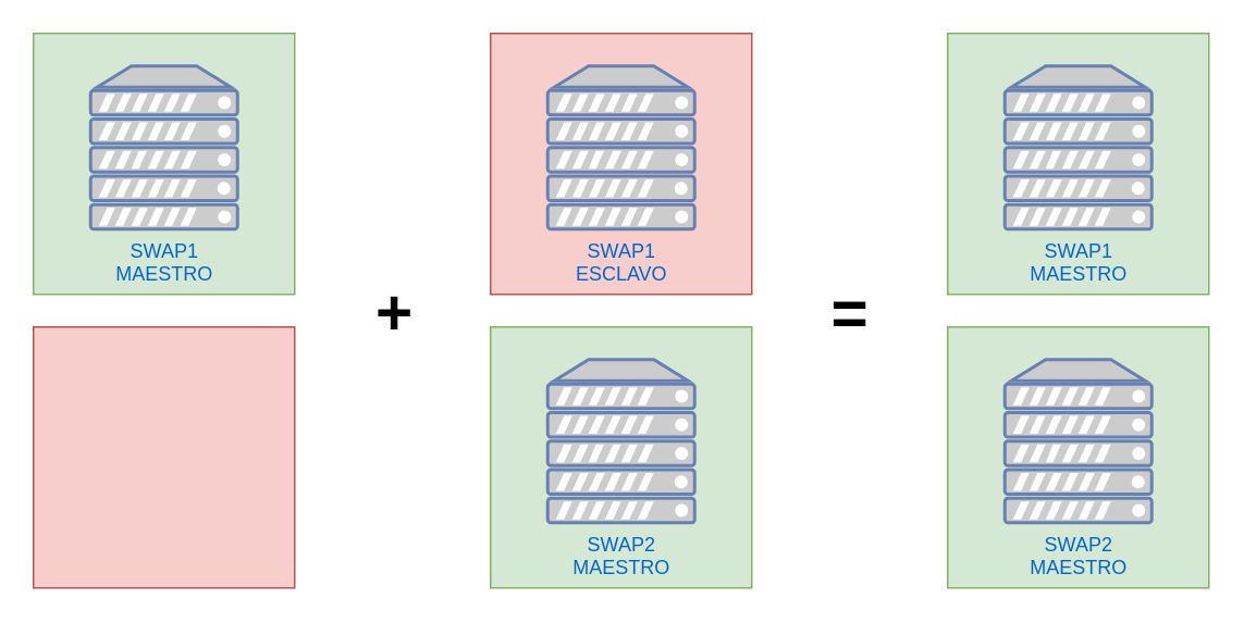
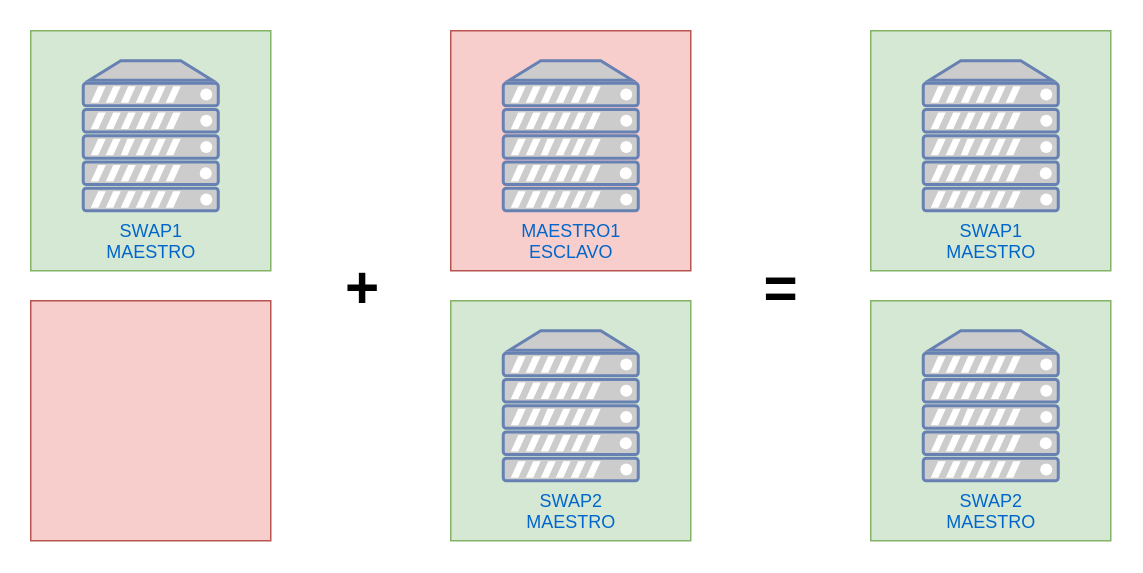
- <mxCell id="9" value="SWAP1&lt;br&gt;ESCLAVO&lt;br&gt;" style="fontColor=#0066CC;verticalAlign=top;verticalLabelPosition=bottom;labelPosition=center;align=center;html=1;outlineConnect=0;fillColor=#CCCCCC;strokeColor=#6881B3;gradientColor=none;gradientDirection=north;strokeWidth=2;shape=mxgraph.networks.server;" vertex="1" parent="1"><mxGeometry x="335" y="40" width="90" height="100" as="geometry" /></mxCell>
+ <mxCell id="9" value="MAESTRO1&lt;br&gt;ESCLAVO&lt;br&gt;" style="fontColor=#0066CC;verticalAlign=top;verticalLabelPosition=bottom;labelPosition=center;align=center;html=1;outlineConnect=0;fillColor=#CCCCCC;strokeColor=#6881B3;gradientColor=none;gradientDirection=north;strokeWidth=2;shape=mxgraph.networks.server;" vertex="1" parent="1"><mxGeometry x="335" y="40" width="90" height="100" as="geometry" /></mxCell>
